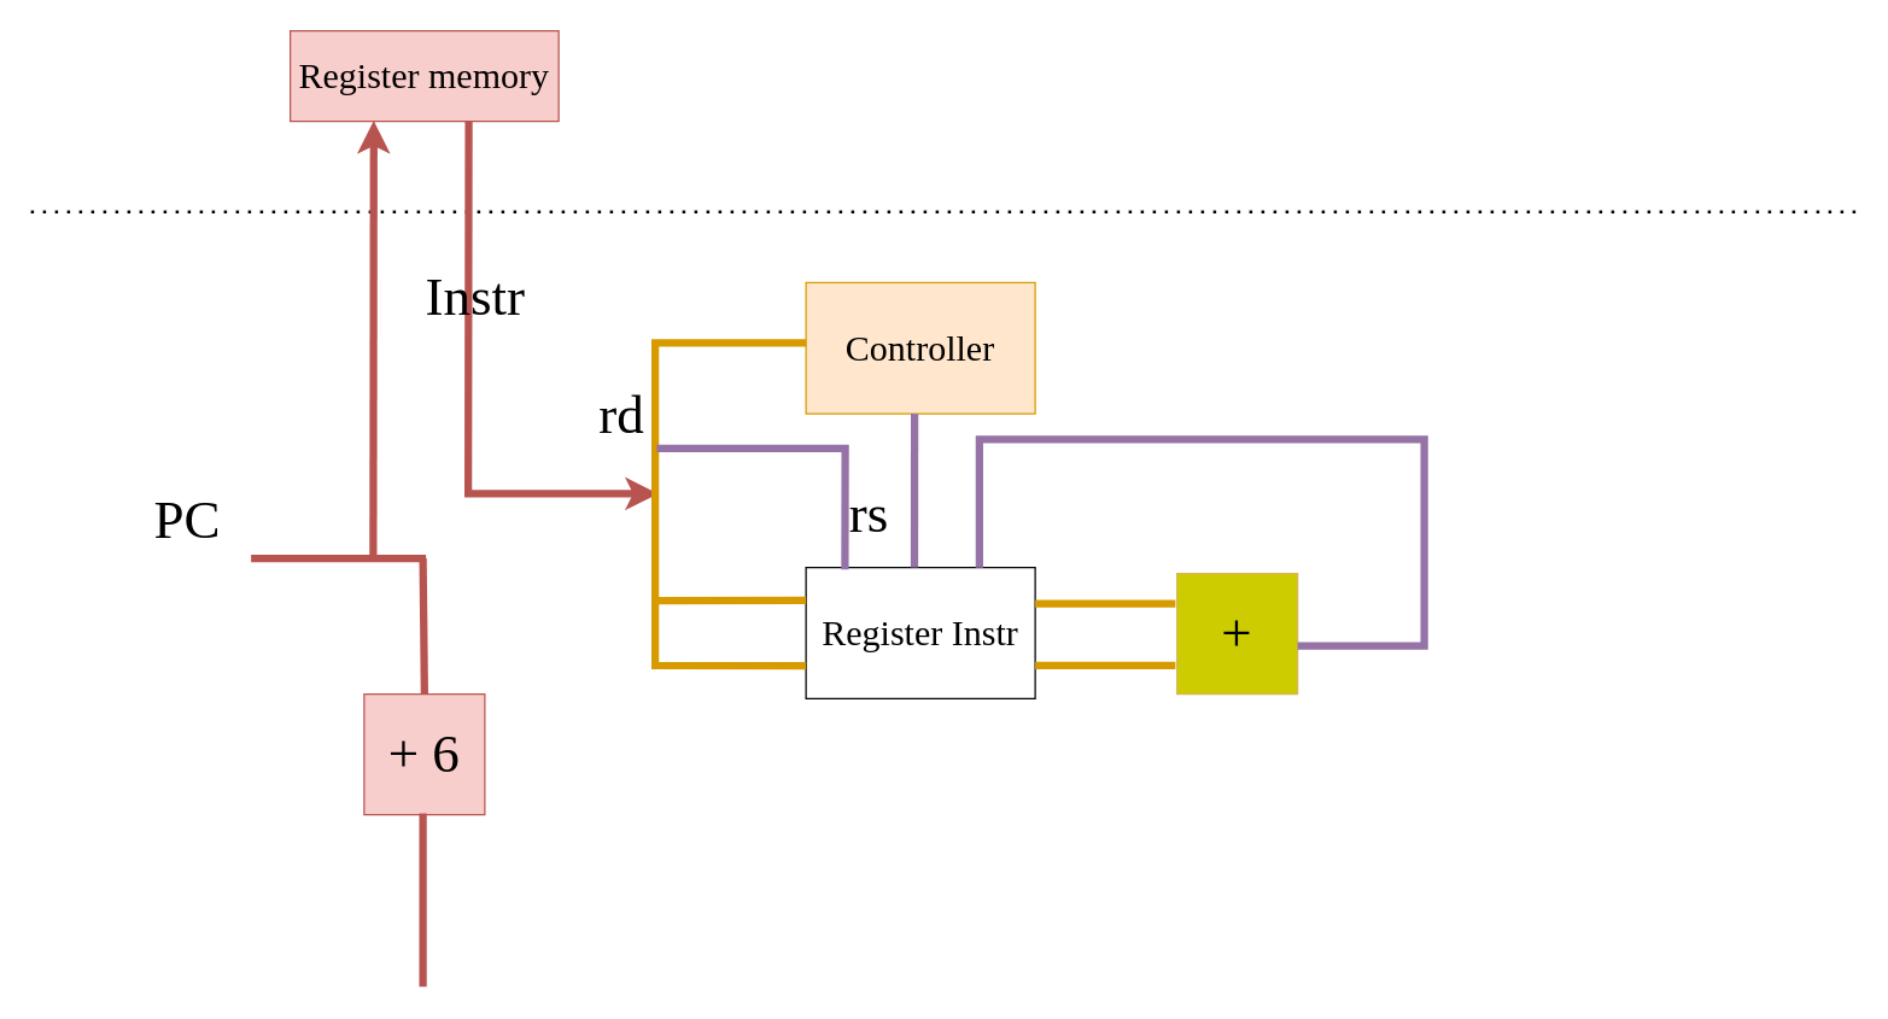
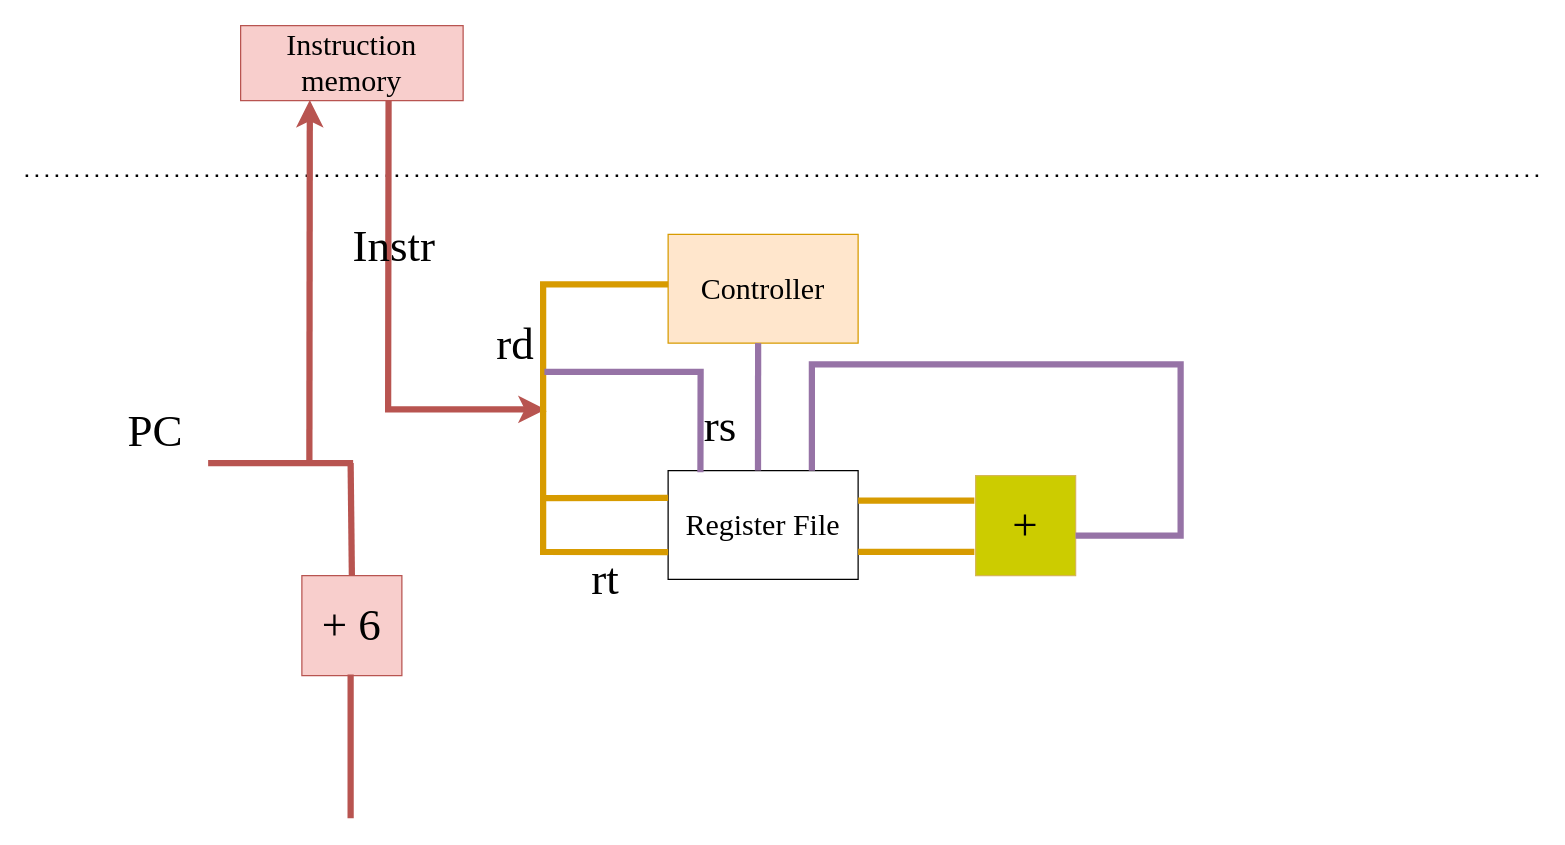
- <mxCell id="2" value="&lt;font style=&quot;font-size: 24px&quot; face=&quot;Ubuntu Mono&quot;&gt;Register memory&lt;/font&gt;" style="rounded=0;whiteSpace=wrap;html=1;fillColor=#f8cecc;strokeColor=#b85450;" parent="1" vertex="1"><mxGeometry x="192" y="20" width="178" height="60" as="geometry" /></mxCell>
+ <mxCell id="2" value="&lt;font style=&quot;font-size: 24px&quot; face=&quot;Ubuntu Mono&quot;&gt;Instruction memory&lt;/font&gt;" style="rounded=0;whiteSpace=wrap;html=1;fillColor=#f8cecc;strokeColor=#b85450;" parent="1" vertex="1"><mxGeometry x="192" y="20" width="178" height="60" as="geometry" /></mxCell>
- <mxCell id="7" value="&lt;font style=&quot;font-size: 24px&quot; face=&quot;Ubuntu Mono&quot;&gt;Register Instr&lt;/font&gt;" style="rounded=0;whiteSpace=wrap;html=1;" parent="1" vertex="1"><mxGeometry x="534" y="376" width="152" height="87" as="geometry" /></mxCell>
+ <mxCell id="7" value="&lt;font style=&quot;font-size: 24px&quot; face=&quot;Ubuntu Mono&quot;&gt;Register File&lt;/font&gt;" style="rounded=0;whiteSpace=wrap;html=1;" parent="1" vertex="1"><mxGeometry x="534" y="376" width="152" height="87" as="geometry" /></mxCell>
+ <mxCell id="24" value="&lt;font style=&quot;font-size: 36px&quot; face=&quot;Ubuntu Mono&quot;&gt;rt&lt;/font&gt;" style="text;html=1;strokeColor=none;fillColor=none;align=center;verticalAlign=middle;whiteSpace=wrap;rounded=0;" parent="1" vertex="1"><mxGeometry x="464" y="453" width="40" height="20" as="geometry" /></mxCell>
